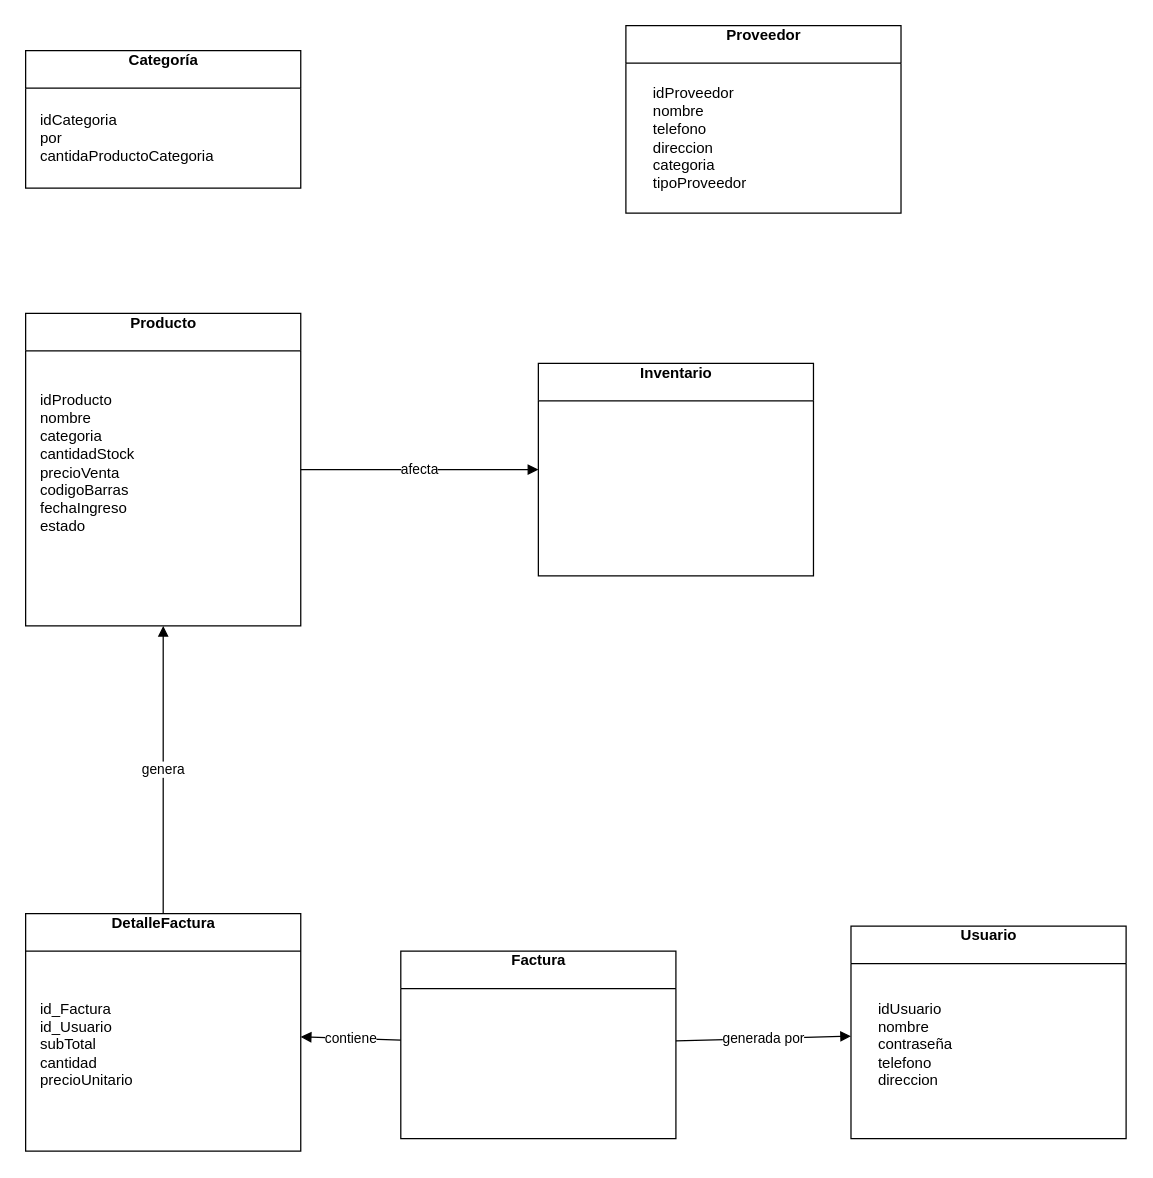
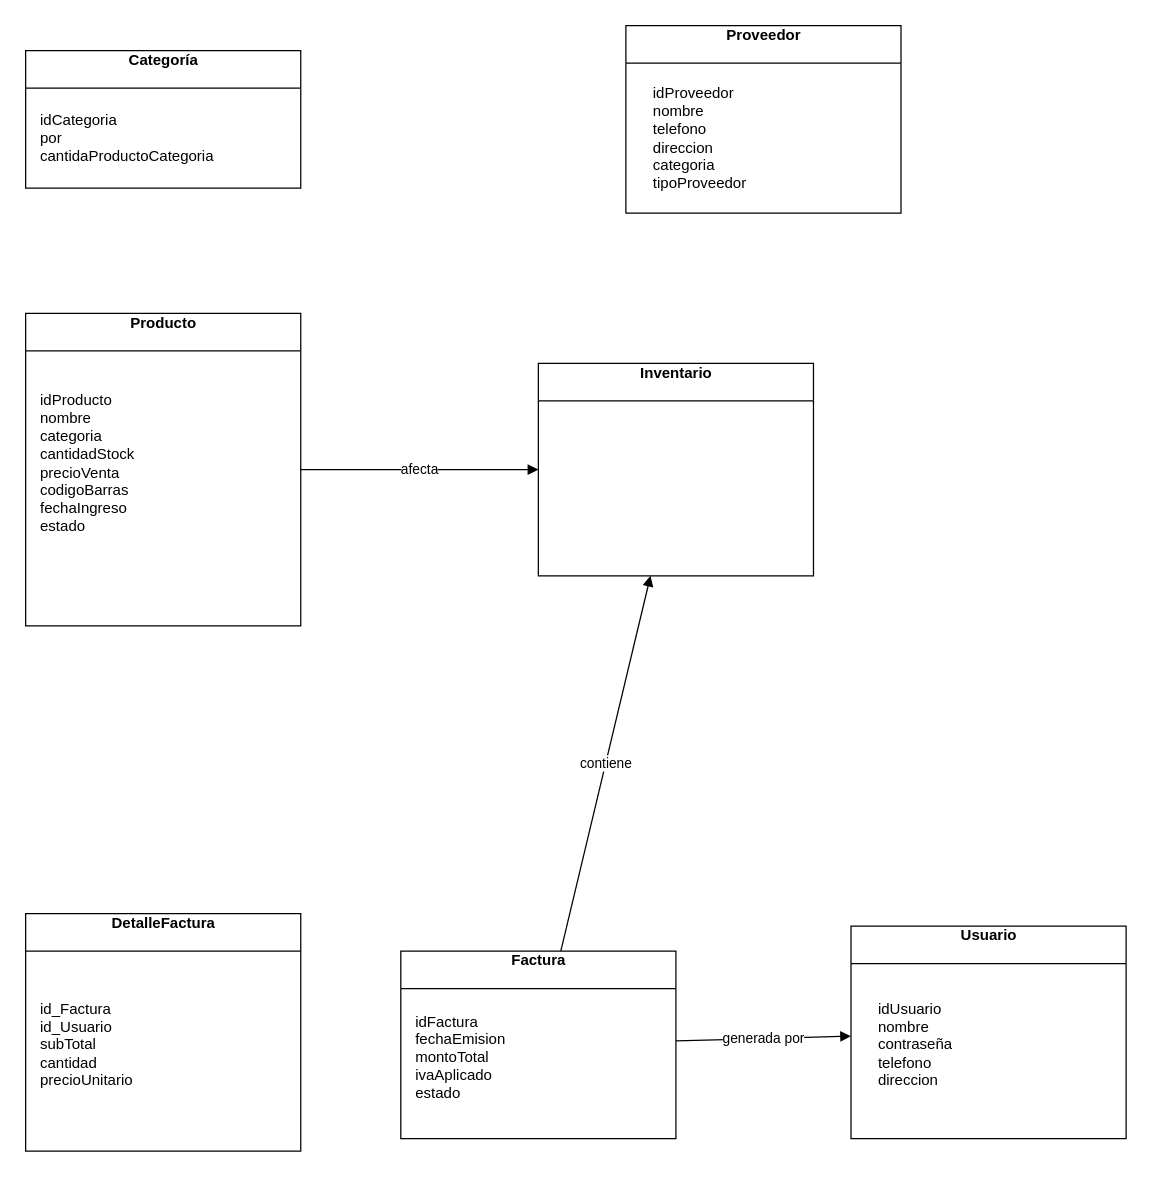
- <mxCell id="18" value="genera" style="endArrow=block;html=1;" parent="1" source="11" target="2" edge="1"><mxGeometry relative="1" as="geometry" /></mxCell>
- <mxCell id="17" value="contiene" style="endArrow=block;html=1;" parent="1" source="9" target="11" edge="1"><mxGeometry relative="1" as="geometry" /></mxCell>
+ <mxCell id="17" value="contiene" style="endArrow=block;html=1;" parent="1" source="9" target="8" edge="1"><mxGeometry relative="1" as="geometry" /></mxCell>
+ <mxCell id="10" value="&lt;span style=&quot;text-wrap-mode: nowrap;&quot;&gt;idFactura&lt;/span&gt;&lt;br style=&quot;text-wrap-mode: nowrap;&quot;&gt;&lt;span style=&quot;text-wrap-mode: nowrap;&quot;&gt;fechaEmision&lt;/span&gt;&lt;br style=&quot;text-wrap-mode: nowrap;&quot;&gt;&lt;span style=&quot;text-wrap-mode: nowrap;&quot;&gt;montoTotal&lt;/span&gt;&lt;br style=&quot;text-wrap-mode: nowrap;&quot;&gt;&lt;span style=&quot;text-wrap-mode: nowrap;&quot;&gt;ivaAplicado&lt;/span&gt;&lt;div&gt;&lt;span style=&quot;text-wrap-mode: nowrap;&quot;&gt;estado&lt;/span&gt;&lt;/div&gt;" style="text;html=1;align=left;verticalAlign=middle;whiteSpace=wrap;rounded=0;" parent="9" vertex="1"><mxGeometry x="10" y="50" width="110" height="70" as="geometry" /></mxCell>
